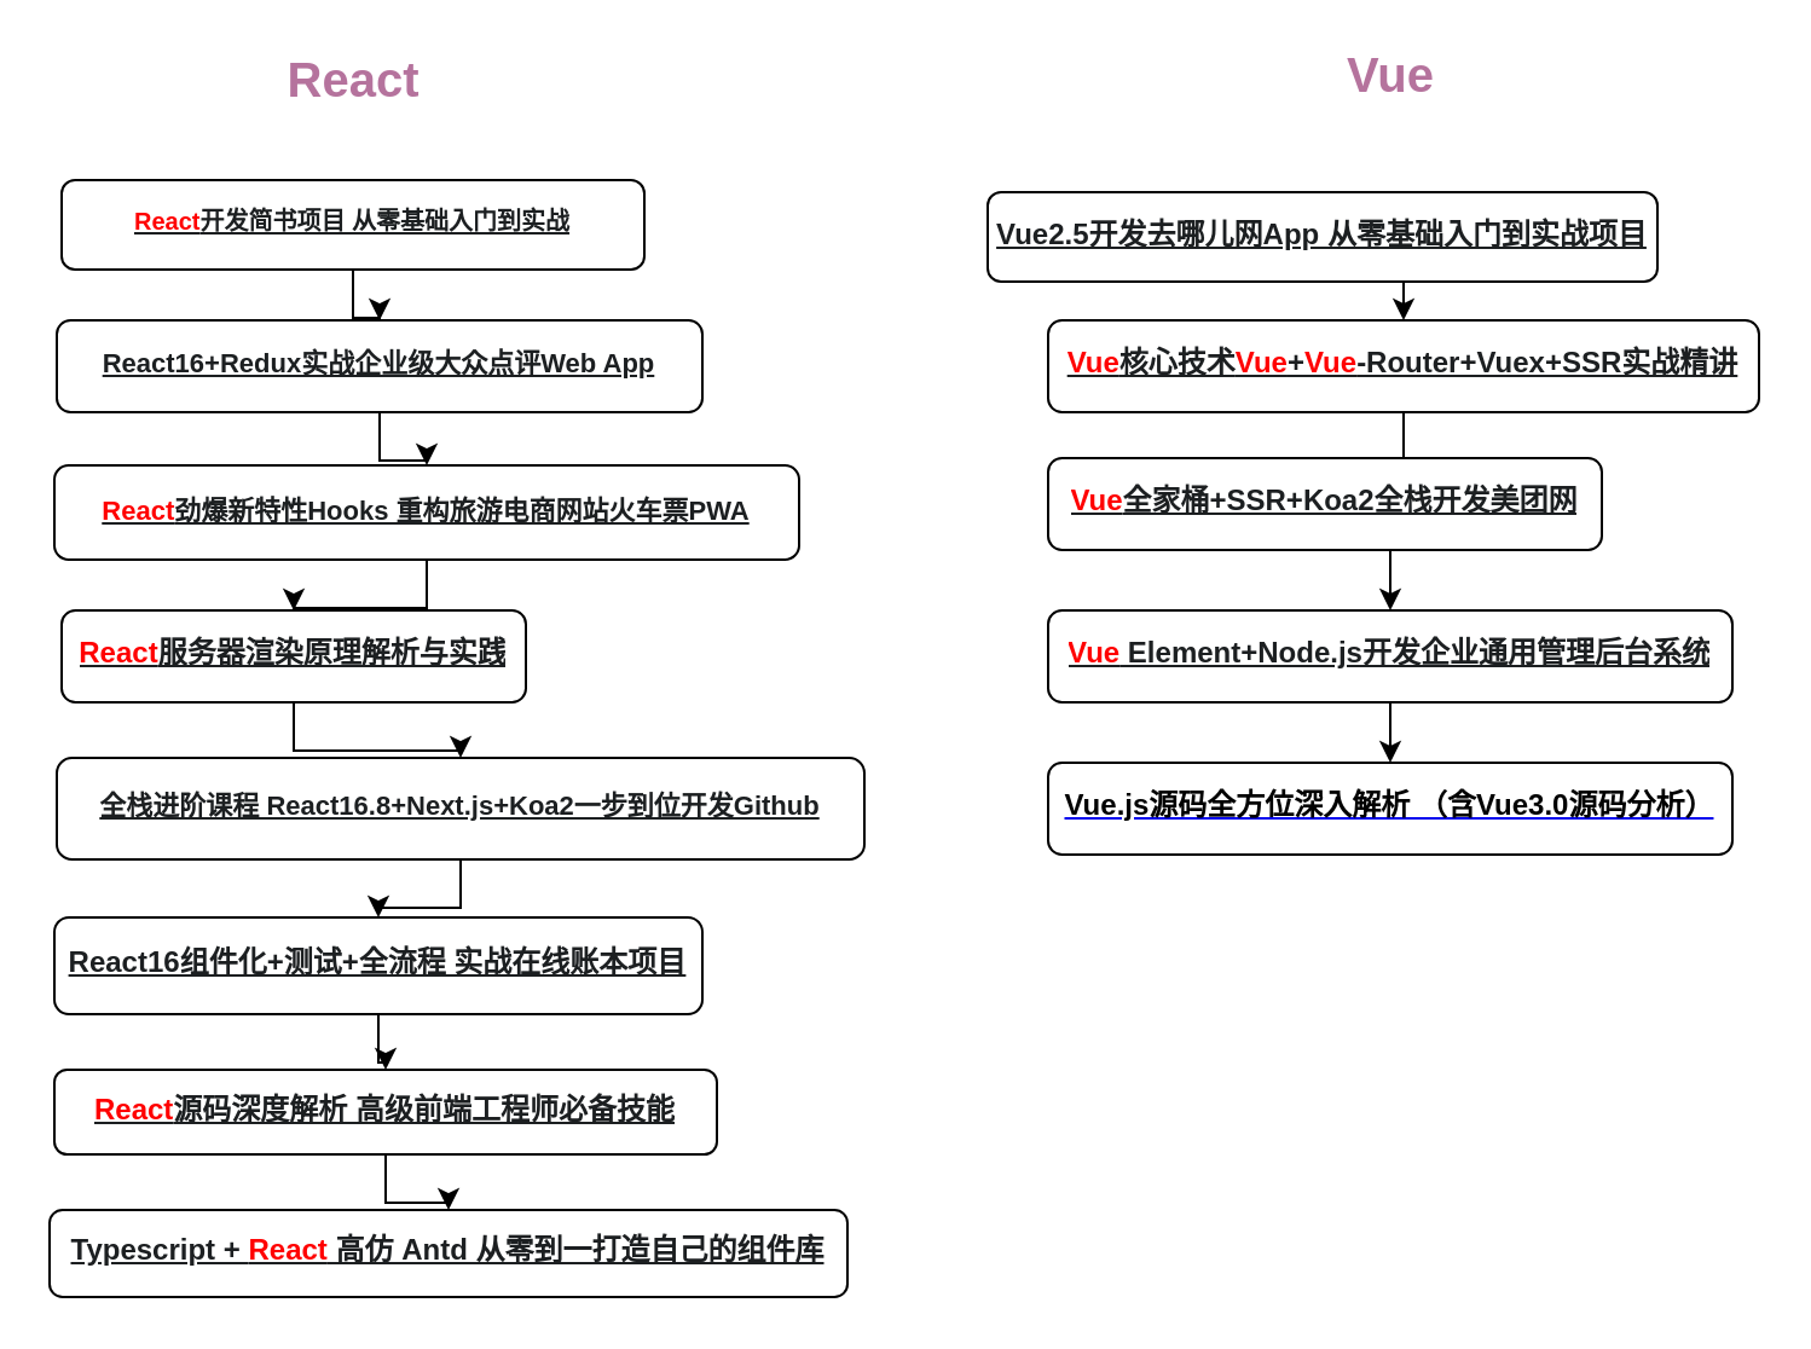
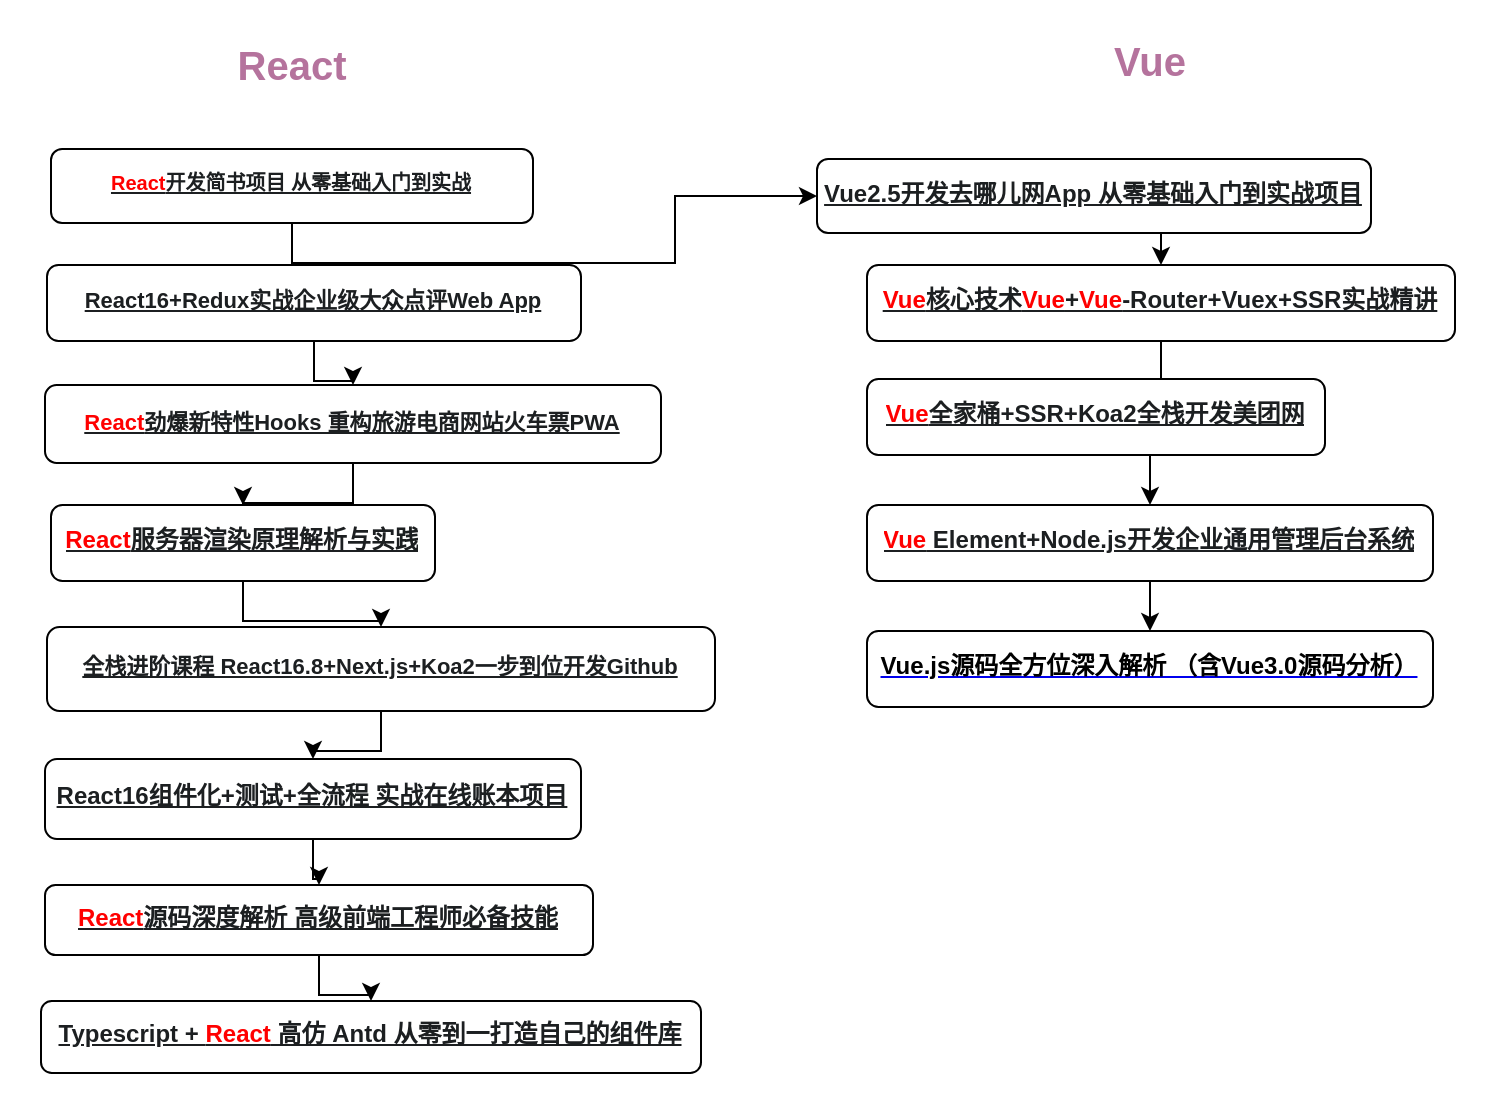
- <mxCell id="2" style="edgeStyle=orthogonalEdgeStyle;rounded=0;orthogonalLoop=1;jettySize=auto;html=1;exitX=0.5;exitY=1;exitDx=0;exitDy=0;" parent="1" source="3" target="5" edge="1"><mxGeometry relative="1" as="geometry" /></mxCell>
+ <mxCell id="2" style="edgeStyle=orthogonalEdgeStyle;rounded=0;orthogonalLoop=1;jettySize=auto;html=1;exitX=0.5;exitY=1;exitDx=0;exitDy=0;" parent="1" source="3" target="18" edge="1"><mxGeometry relative="1" as="geometry" /></mxCell>
